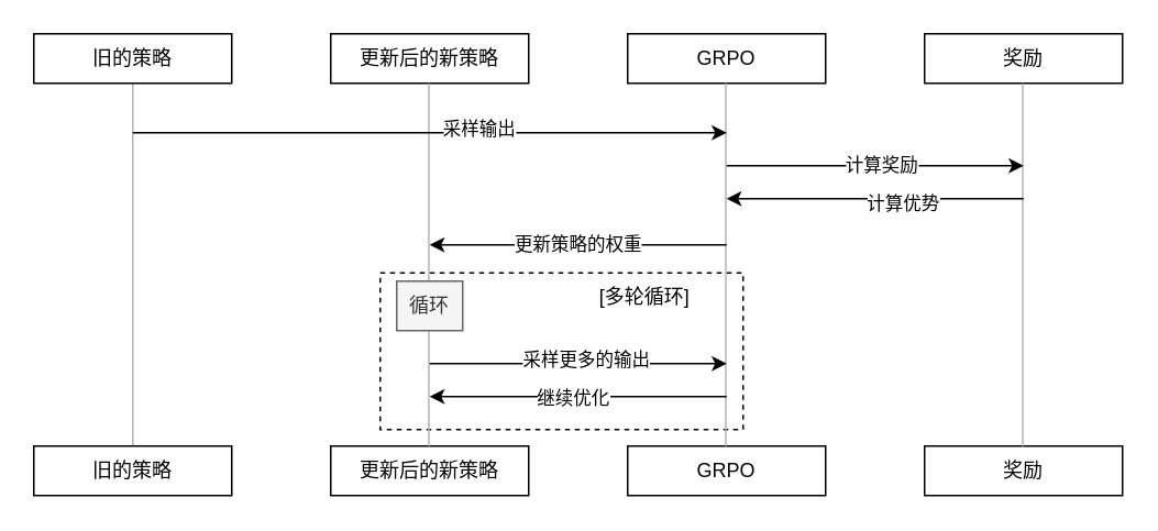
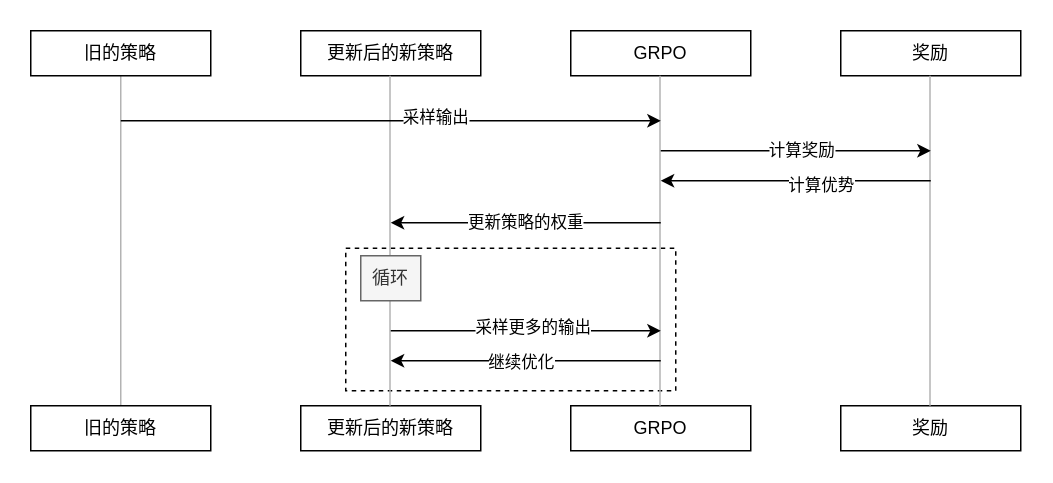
- <mxCell id="24" value="[多轮循环]" style="text;html=1;align=center;verticalAlign=middle;resizable=0;points=[];autosize=1;strokeColor=none;fillColor=none;" vertex="1" parent="1"><mxGeometry x="350" y="165" width="80" height="30" as="geometry" /></mxCell>
